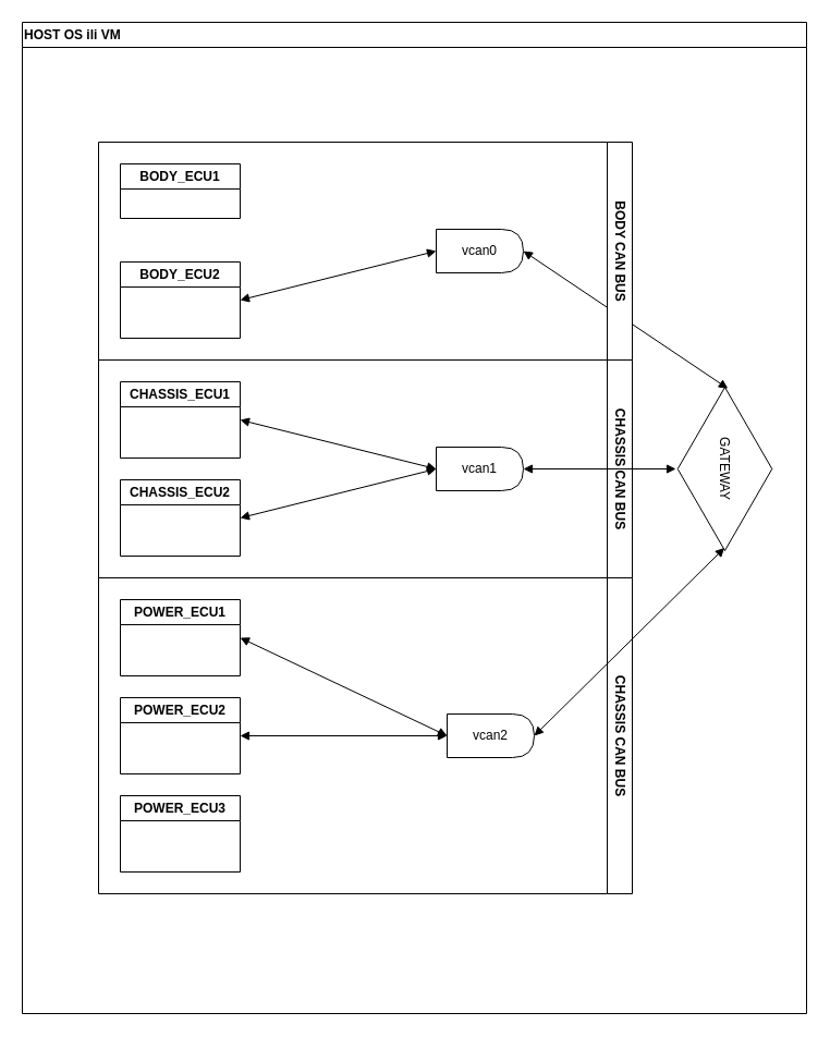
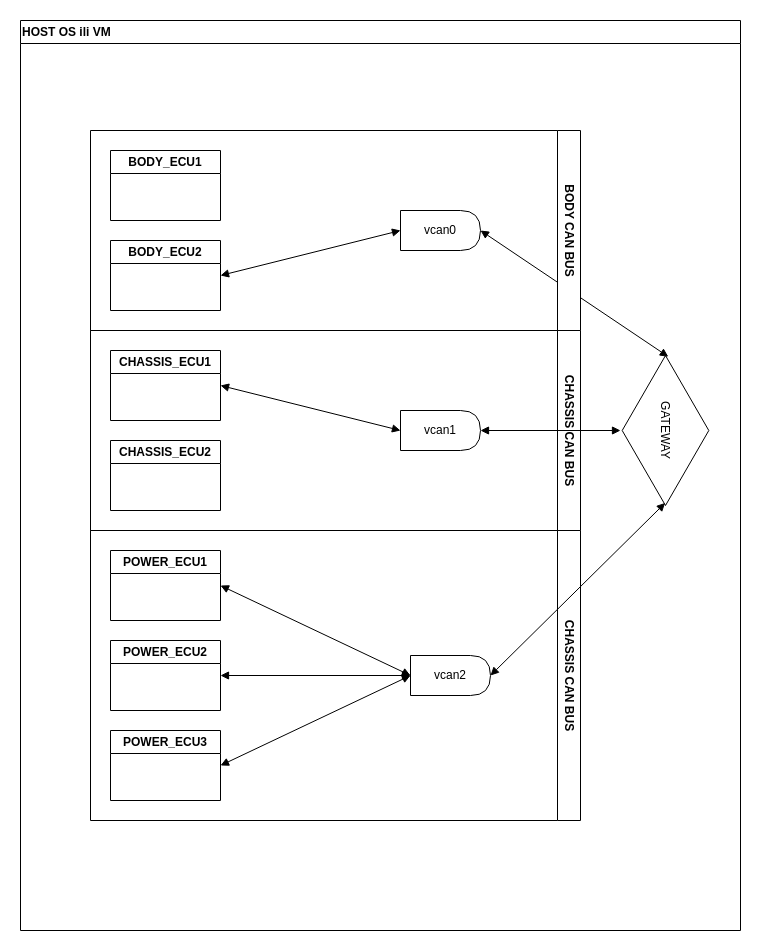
- <mxCell id="3" value="BODY_ECU1" style="swimlane;whiteSpace=wrap;html=1;" vertex="1" parent="2"><mxGeometry x="90" y="130" width="110" height="50" as="geometry" /></mxCell>
+ <mxCell id="3" value="BODY_ECU1" style="swimlane;whiteSpace=wrap;html=1;" vertex="1" parent="2"><mxGeometry x="90" y="130" width="110" height="70" as="geometry" /></mxCell>
- <mxCell id="11" value="" style="endArrow=block;startArrow=block;endFill=1;startFill=1;html=1;rounded=0;exitX=1;exitY=0.5;exitDx=0;exitDy=0;entryX=0;entryY=0.5;entryDx=0;entryDy=0;" edge="1" parent="7" source="12" target="10"><mxGeometry width="160" relative="1" as="geometry"><mxPoint x="150" y="20" as="sourcePoint" /><mxPoint x="310" y="20" as="targetPoint" /></mxGeometry></mxCell>
+ <mxCell id="17" value="" style="endArrow=block;startArrow=block;endFill=1;startFill=1;html=1;rounded=0;exitX=1;exitY=0.5;exitDx=0;exitDy=0;entryX=0;entryY=0.5;entryDx=0;entryDy=0;" edge="1" parent="13" source="18" target="16"><mxGeometry width="160" relative="1" as="geometry"><mxPoint x="150" y="110" as="sourcePoint" /><mxPoint x="310" y="110" as="targetPoint" /></mxGeometry></mxCell>
